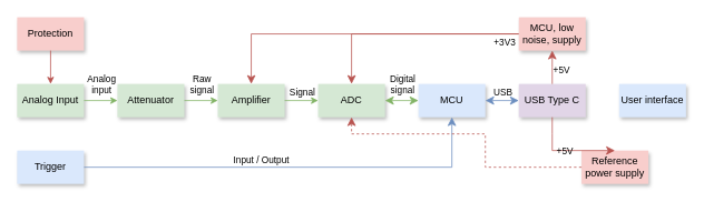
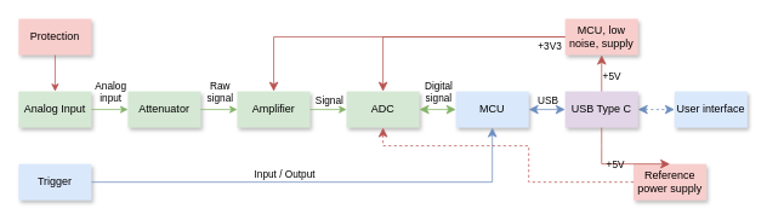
+ <mxCell id="23" value="" style="edgeStyle=segmentEdgeStyle;endArrow=classic;html=1;curved=0;rounded=0;endSize=8;startSize=8;exitX=1;exitY=0.5;exitDx=0;exitDy=0;entryX=0;entryY=0.5;entryDx=0;entryDy=0;startArrow=classic;startFill=1;dashed=1;fillColor=#dae8fc;strokeColor=#6c8ebf;" parent="1" source="30" target="22" edge="1"><mxGeometry width="50" height="50" relative="1" as="geometry"><mxPoint x="590" y="130" as="sourcePoint" /><mxPoint x="630" y="130" as="targetPoint" /><Array as="points"><mxPoint x="730" y="120" /><mxPoint x="730" y="120" /></Array></mxGeometry></mxCell>
